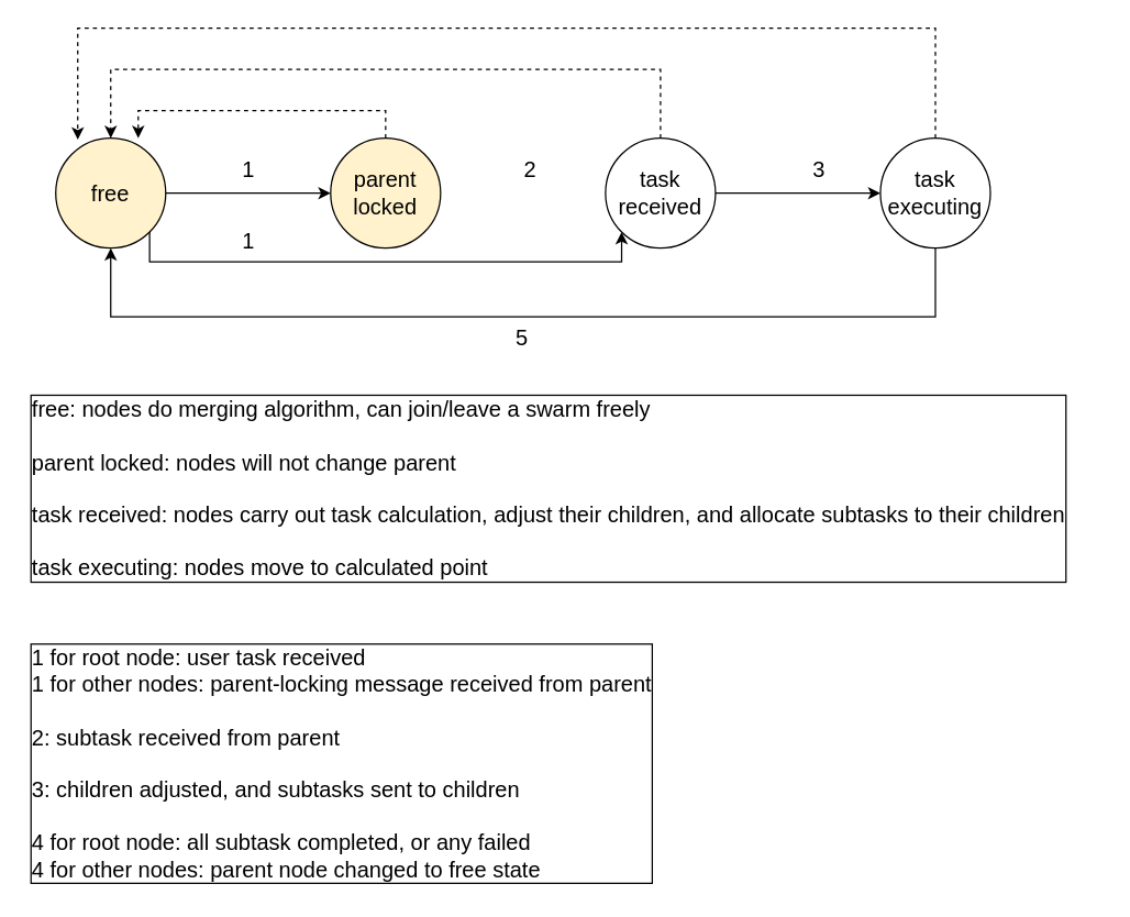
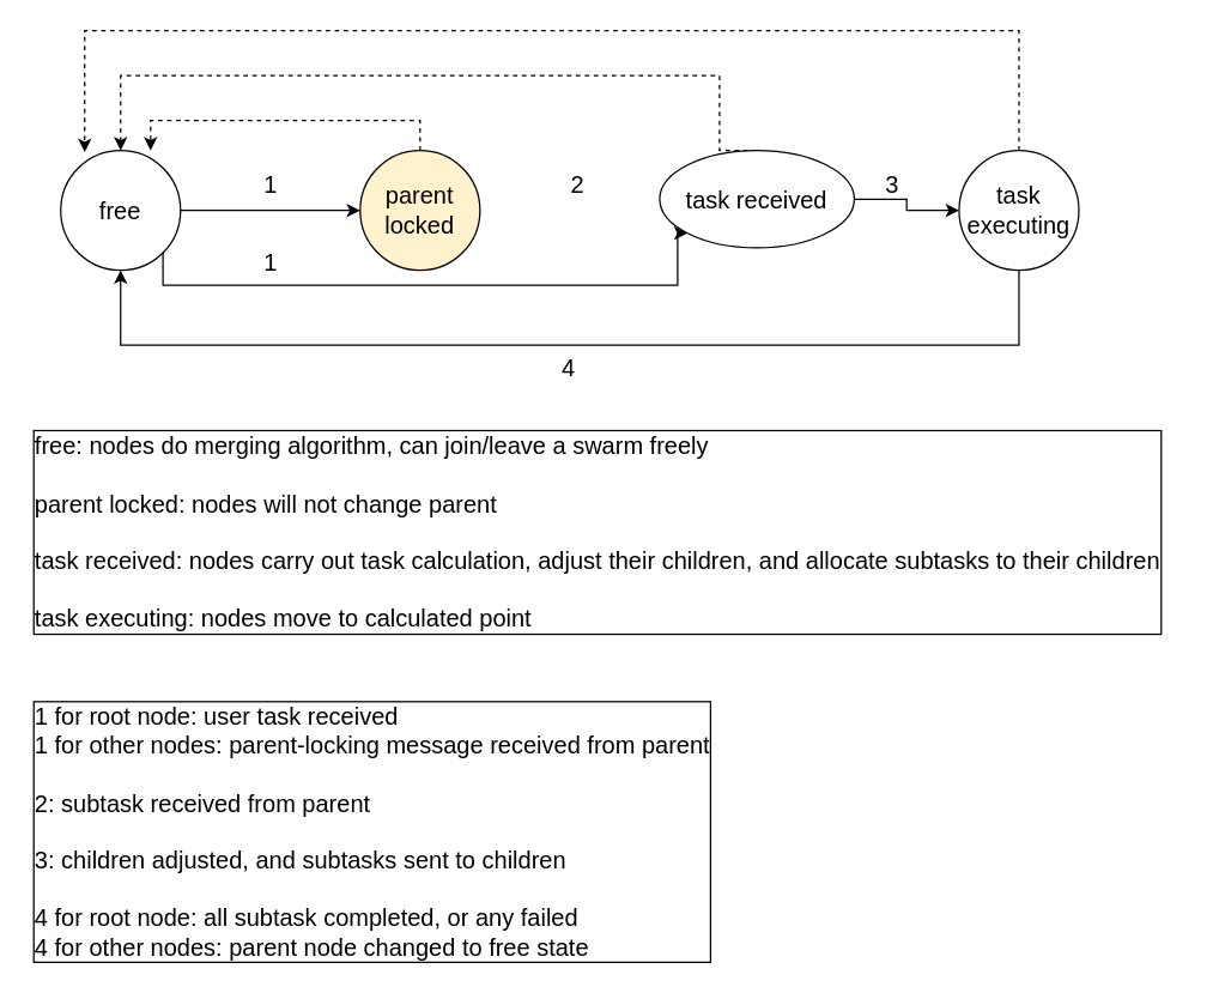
- <mxCell id="4" value="free" style="ellipse;whiteSpace=wrap;html=1;aspect=fixed;fontSize=16;fillColor=#fff2cc;" vertex="1" parent="1"><mxGeometry x="40" y="100" width="80" height="80" as="geometry" /></mxCell>
+ <mxCell id="4" value="free" style="ellipse;whiteSpace=wrap;html=1;aspect=fixed;fontSize=16;" vertex="1" parent="1"><mxGeometry x="40" y="100" width="80" height="80" as="geometry" /></mxCell>
- <mxCell id="8" value="task received" style="ellipse;whiteSpace=wrap;html=1;aspect=fixed;fontSize=16;" vertex="1" parent="1"><mxGeometry x="440" y="100" width="80" height="80" as="geometry" /></mxCell>
+ <mxCell id="8" value="task received" style="ellipse;whiteSpace=wrap;html=1;aspect=fixed;fontSize=16;" vertex="1" parent="1"><mxGeometry x="440" y="100" width="130" height="65" as="geometry" /></mxCell>
- <mxCell id="14" value="5" style="text;html=1;align=center;verticalAlign=middle;resizable=0;points=[];autosize=1;strokeColor=none;fillColor=none;fontSize=16;" vertex="1" parent="1"><mxGeometry x="364" y="230" width="30" height="30" as="geometry" /></mxCell>
+ <mxCell id="14" value="4" style="text;html=1;align=center;verticalAlign=middle;resizable=0;points=[];autosize=1;strokeColor=none;fillColor=none;fontSize=16;" vertex="1" parent="1"><mxGeometry x="364" y="230" width="30" height="30" as="geometry" /></mxCell>
